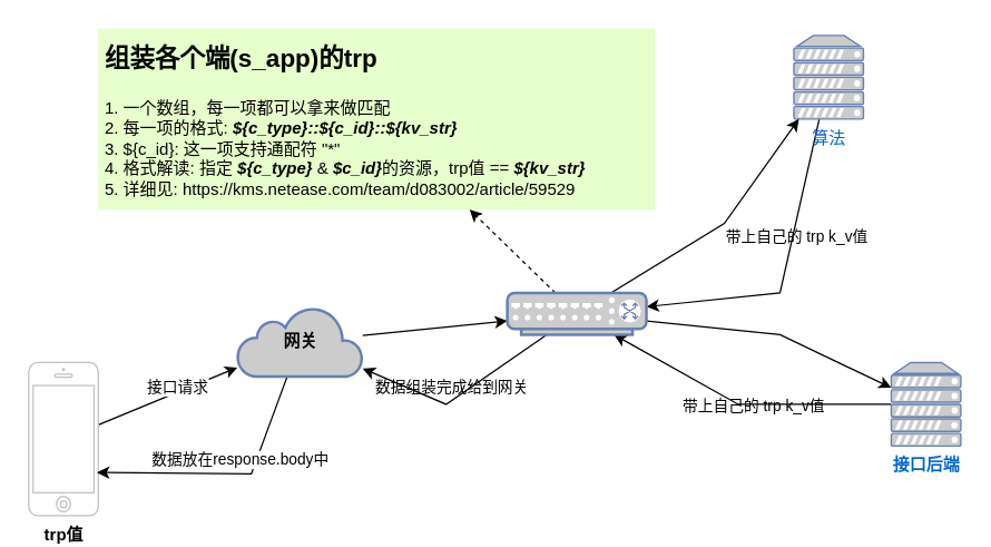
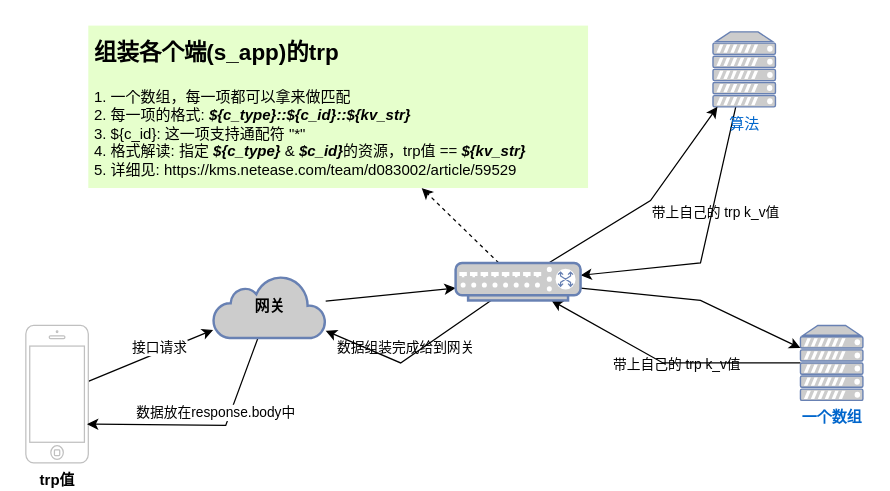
- <mxCell id="14" value="接口后端" style="fontColor=#0066CC;verticalAlign=top;verticalLabelPosition=bottom;labelPosition=center;align=center;html=1;outlineConnect=0;fillColor=#CCCCCC;strokeColor=#6881B3;gradientColor=none;gradientDirection=north;strokeWidth=2;shape=mxgraph.networks.server;fontStyle=1" vertex="1" parent="1"><mxGeometry x="640" y="260" width="50" height="60" as="geometry" /></mxCell>
+ <mxCell id="14" value="一个数组" style="fontColor=#0066CC;verticalAlign=top;verticalLabelPosition=bottom;labelPosition=center;align=center;html=1;outlineConnect=0;fillColor=#CCCCCC;strokeColor=#6881B3;gradientColor=none;gradientDirection=north;strokeWidth=2;shape=mxgraph.networks.server;fontStyle=1" vertex="1" parent="1"><mxGeometry x="640" y="260" width="50" height="60" as="geometry" /></mxCell>
